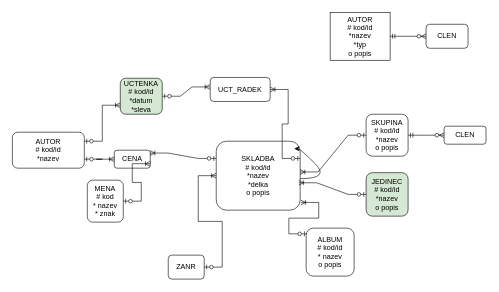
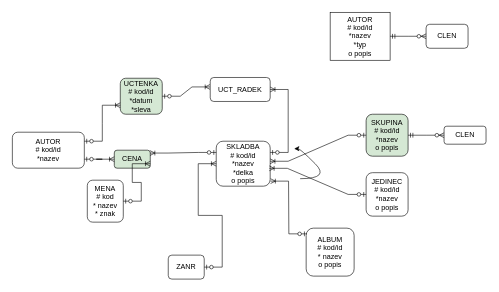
- <mxCell id="8" value="&lt;div&gt;SKUPINA&lt;/div&gt;&lt;div&gt;# kod/id&lt;/div&gt;&lt;div&gt;*nazev&lt;/div&gt;&lt;div&gt;o popis&lt;/div&gt;" style="rounded=1;whiteSpace=wrap;html=1;" vertex="1" parent="1"><mxGeometry x="610" y="190" width="70" height="70" as="geometry" /></mxCell>
+ <mxCell id="8" value="&lt;div&gt;SKUPINA&lt;/div&gt;&lt;div&gt;# kod/id&lt;/div&gt;&lt;div&gt;*nazev&lt;/div&gt;&lt;div&gt;o popis&lt;/div&gt;" style="rounded=1;whiteSpace=wrap;html=1;fillColor=#d5e8d4;" vertex="1" parent="1"><mxGeometry x="610" y="190" width="70" height="70" as="geometry" /></mxCell>
- <mxCell id="3" value="CENA" style="rounded=1;whiteSpace=wrap;html=1;" vertex="1" parent="1"><mxGeometry x="190" y="250" width="60" height="30" as="geometry" /></mxCell>
+ <mxCell id="3" value="CENA" style="rounded=1;whiteSpace=wrap;html=1;fillColor=#d5e8d4;" vertex="1" parent="1"><mxGeometry x="190" y="250" width="60" height="30" as="geometry" /></mxCell>
- <mxCell id="2" value="&lt;div&gt;SKLADBA&lt;/div&gt;&lt;div&gt;# kod/id&lt;/div&gt;&lt;div&gt;*nazev&lt;/div&gt;&lt;div&gt;*delka&lt;/div&gt;&lt;div&gt;o popis&lt;/div&gt;" style="rounded=1;whiteSpace=wrap;html=1;" vertex="1" parent="1"><mxGeometry x="360" y="235" width="140" height="115" as="geometry" /></mxCell>
+ <mxCell id="2" value="&lt;div&gt;SKLADBA&lt;/div&gt;&lt;div&gt;# kod/id&lt;/div&gt;&lt;div&gt;*nazev&lt;/div&gt;&lt;div&gt;*delka&lt;/div&gt;&lt;div&gt;o popis&lt;/div&gt;" style="rounded=1;whiteSpace=wrap;html=1;" vertex="1" parent="1"><mxGeometry x="360" y="235" width="90" height="75" as="geometry" /></mxCell>
- <mxCell id="11" value="&lt;div&gt;JEDINEC&lt;/div&gt;&lt;div&gt;# kod/id&lt;/div&gt;&lt;div&gt;*nazev&lt;/div&gt;&lt;div&gt;o popis&lt;/div&gt;" style="rounded=1;whiteSpace=wrap;html=1;fillColor=#d5e8d4;" vertex="1" parent="1"><mxGeometry x="610" y="287.5" width="70" height="72.5" as="geometry" /></mxCell>
+ <mxCell id="11" value="&lt;div&gt;JEDINEC&lt;/div&gt;&lt;div&gt;# kod/id&lt;/div&gt;&lt;div&gt;*nazev&lt;/div&gt;&lt;div&gt;o popis&lt;/div&gt;" style="rounded=1;whiteSpace=wrap;html=1;" vertex="1" parent="1"><mxGeometry x="610" y="287.5" width="70" height="72.5" as="geometry" /></mxCell>
